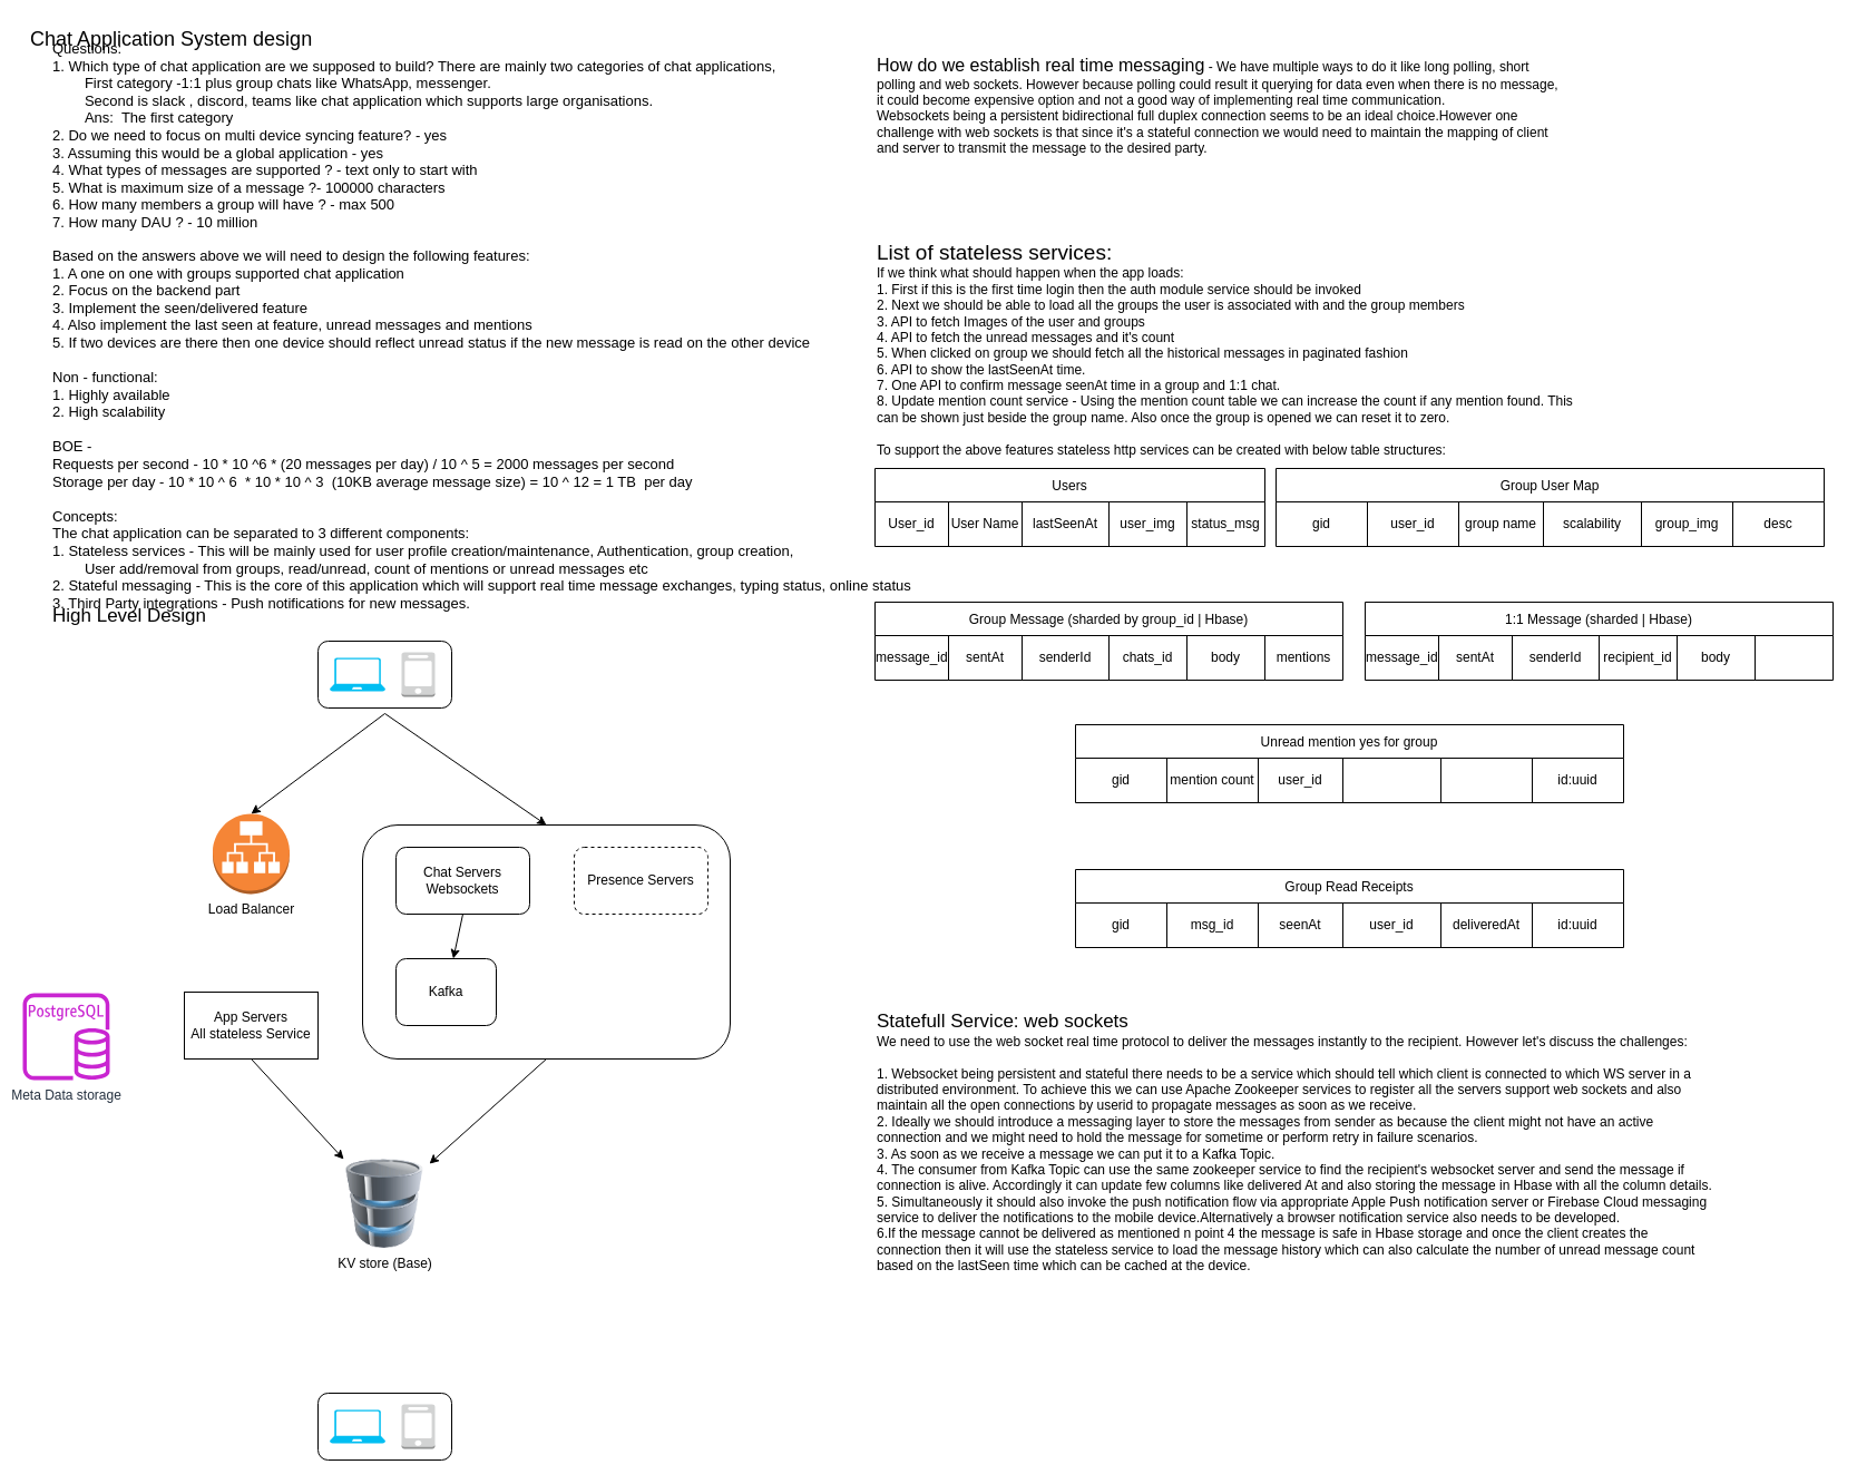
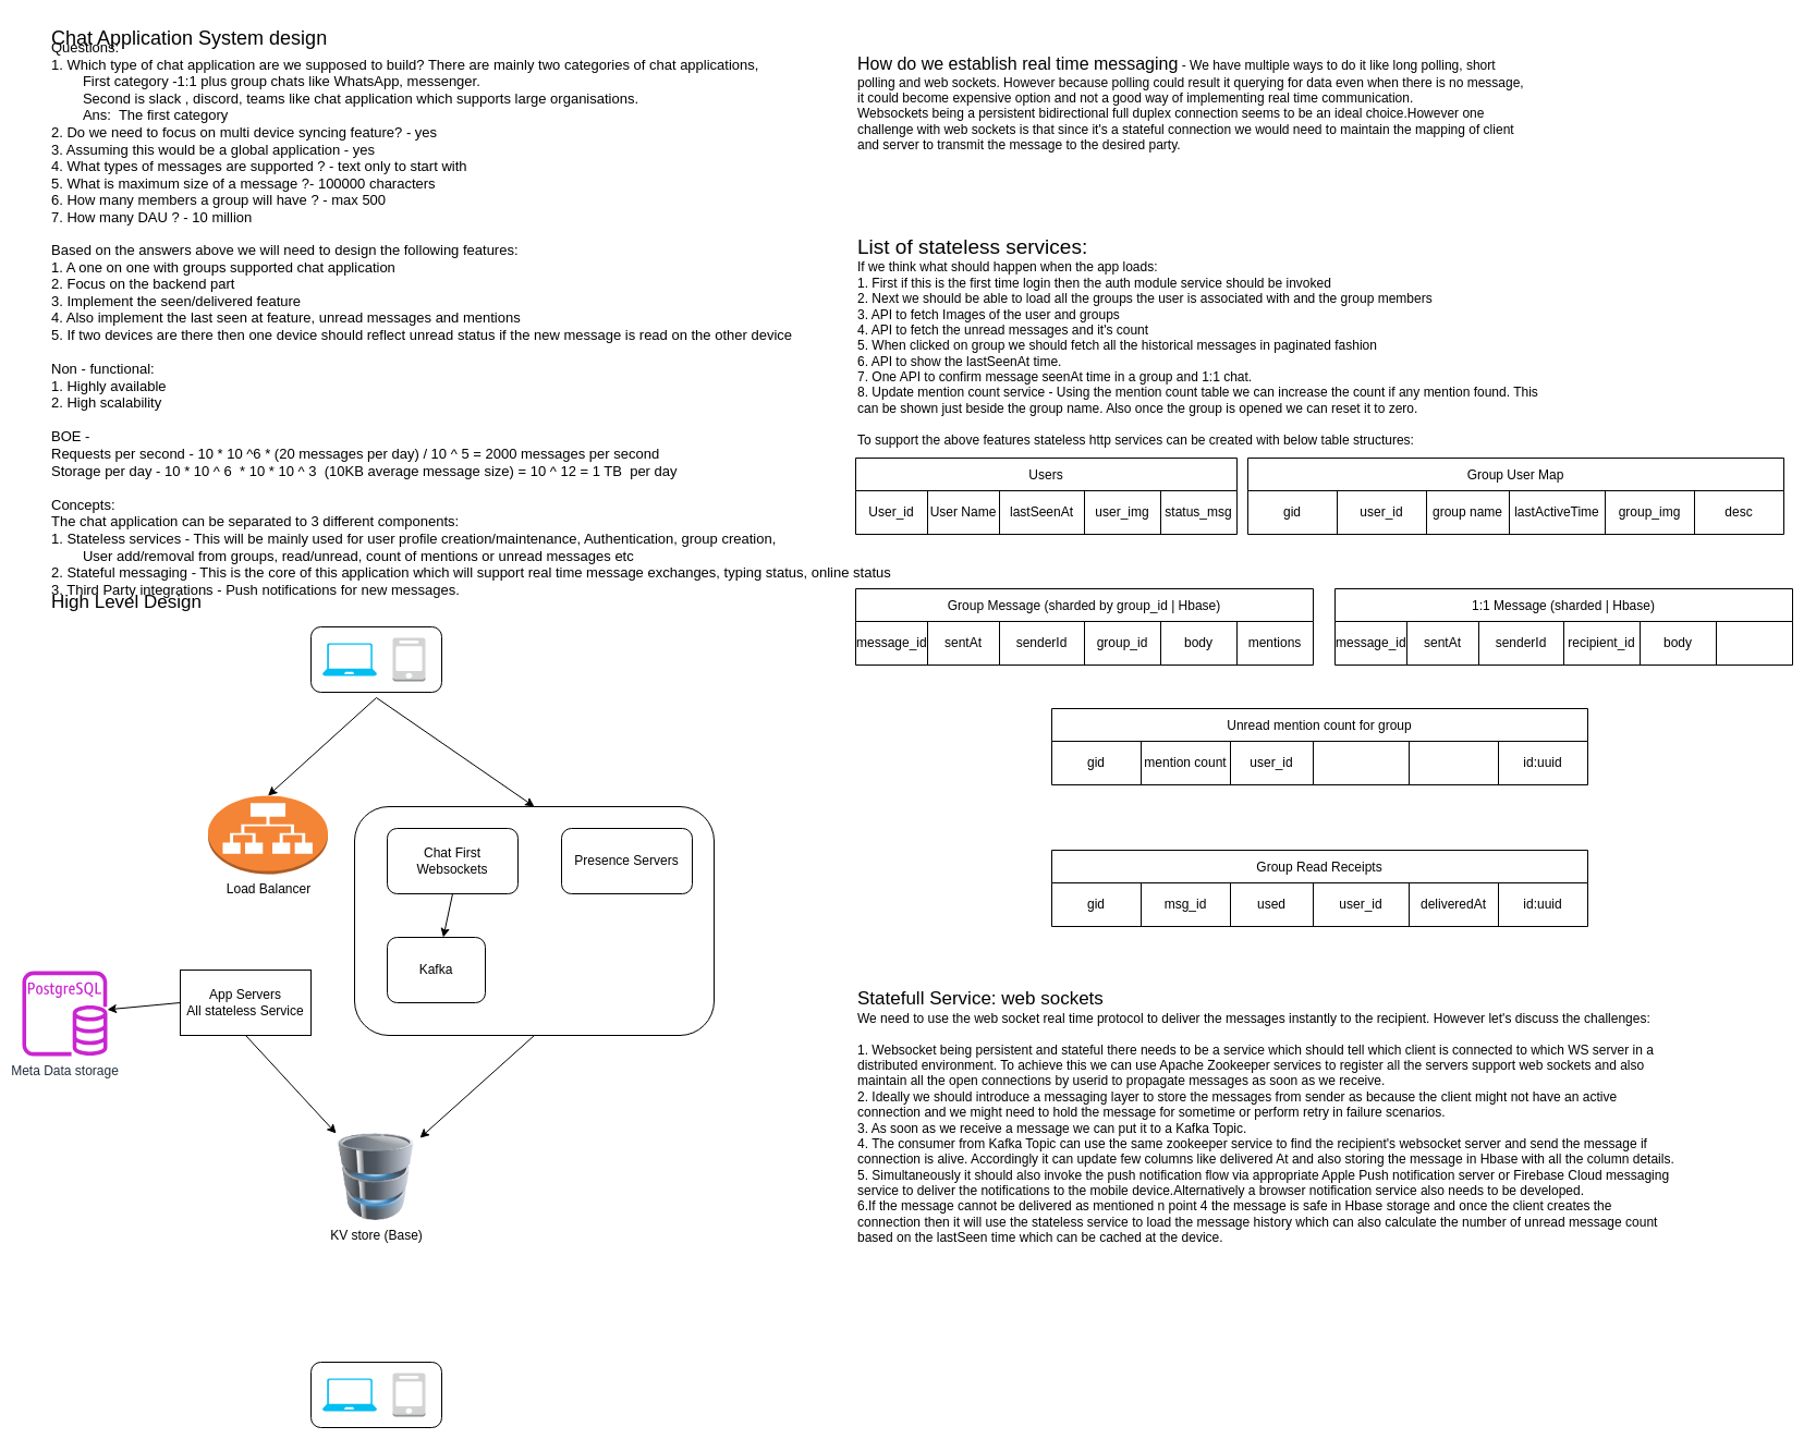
- <mxCell id="4" value="&lt;div style=&quot;&quot;&gt;&lt;font style=&quot;font-size: 18px;&quot;&gt;Chat Application System design&lt;/font&gt;&lt;/div&gt;" style="text;strokeColor=none;align=left;fillColor=none;html=1;verticalAlign=middle;whiteSpace=wrap;rounded=0;" parent="1" vertex="1"><mxGeometry x="25" y="20" width="310" height="30" as="geometry" /></mxCell>
+ <mxCell id="4" value="&lt;div style=&quot;&quot;&gt;&lt;font style=&quot;font-size: 18px;&quot;&gt;Chat Application System design&lt;/font&gt;&lt;/div&gt;" style="text;strokeColor=none;align=left;fillColor=none;html=1;verticalAlign=middle;whiteSpace=wrap;rounded=0;" parent="1" vertex="1"><mxGeometry x="45" y="20" width="310" height="30" as="geometry" /></mxCell>
- <mxCell id="30" value="scalability" style="shape=partialRectangle;html=1;whiteSpace=wrap;connectable=0;strokeColor=inherit;overflow=hidden;fillColor=none;top=0;left=0;bottom=0;right=0;pointerEvents=1;" vertex="1" parent="26"><mxGeometry x="240" width="88" height="40" as="geometry"><mxRectangle width="88" height="40" as="alternateBounds" /></mxGeometry></mxCell>
+ <mxCell id="30" value="lastActiveTime" style="shape=partialRectangle;html=1;whiteSpace=wrap;connectable=0;strokeColor=inherit;overflow=hidden;fillColor=none;top=0;left=0;bottom=0;right=0;pointerEvents=1;" vertex="1" parent="26"><mxGeometry x="240" width="88" height="40" as="geometry"><mxRectangle width="88" height="40" as="alternateBounds" /></mxGeometry></mxCell>
- <mxCell id="45" value="chats_id" style="shape=partialRectangle;html=1;whiteSpace=wrap;connectable=0;strokeColor=inherit;overflow=hidden;fillColor=none;top=0;left=0;bottom=0;right=0;pointerEvents=1;" vertex="1" parent="41"><mxGeometry x="210" width="70" height="40" as="geometry"><mxRectangle width="70" height="40" as="alternateBounds" /></mxGeometry></mxCell>
+ <mxCell id="45" value="group_id" style="shape=partialRectangle;html=1;whiteSpace=wrap;connectable=0;strokeColor=inherit;overflow=hidden;fillColor=none;top=0;left=0;bottom=0;right=0;pointerEvents=1;" vertex="1" parent="41"><mxGeometry x="210" width="70" height="40" as="geometry"><mxRectangle width="70" height="40" as="alternateBounds" /></mxGeometry></mxCell>
- <mxCell id="64" value="Unread mention yes for group" style="shape=table;startSize=30;container=1;collapsible=0;childLayout=tableLayout;" vertex="1" parent="1"><mxGeometry x="965" y="650" width="492" height="70" as="geometry" /></mxCell>
+ <mxCell id="64" value="Unread mention count for group" style="shape=table;startSize=30;container=1;collapsible=0;childLayout=tableLayout;" vertex="1" parent="1"><mxGeometry x="965" y="650" width="492" height="70" as="geometry" /></mxCell>
- <mxCell id="6" value="Load Balancer" style="outlineConnect=0;dashed=0;verticalLabelPosition=bottom;verticalAlign=top;align=center;html=1;shape=mxgraph.aws3.application_load_balancer;fillColor=#F58536;gradientColor=none;" parent="1" vertex="1"><mxGeometry x="190.5" y="730" width="69" height="72" as="geometry" /></mxCell>
+ <mxCell id="6" value="Load Balancer" style="outlineConnect=0;dashed=0;verticalLabelPosition=bottom;verticalAlign=top;align=center;html=1;shape=mxgraph.aws3.application_load_balancer;fillColor=#F58536;gradientColor=none;" parent="1" vertex="1"><mxGeometry x="190.5" y="730" width="110" height="72" as="geometry" /></mxCell>
- <mxCell id="9" value="Chat Servers&lt;div&gt;Websockets&lt;/div&gt;" style="rounded=1;whiteSpace=wrap;html=1;" parent="1" vertex="1"><mxGeometry x="355" y="760" width="120" height="60" as="geometry" /></mxCell>
+ <mxCell id="9" value="Chat First&lt;div&gt;Websockets&lt;/div&gt;" style="rounded=1;whiteSpace=wrap;html=1;" parent="1" vertex="1"><mxGeometry x="355" y="760" width="120" height="60" as="geometry" /></mxCell>
- <mxCell id="12" value="Presence Servers" style="rounded=1;whiteSpace=wrap;html=1;dashed=1;" parent="1" vertex="1"><mxGeometry x="515" y="760" width="120" height="60" as="geometry" /></mxCell>
+ <mxCell id="12" value="Presence Servers" style="rounded=1;whiteSpace=wrap;html=1;" parent="1" vertex="1"><mxGeometry x="515" y="760" width="120" height="60" as="geometry" /></mxCell>
- <mxCell id="52" value="seenAt" style="shape=partialRectangle;html=1;whiteSpace=wrap;connectable=0;strokeColor=inherit;overflow=hidden;fillColor=none;top=0;left=0;bottom=0;right=0;pointerEvents=1;" vertex="1" parent="49"><mxGeometry x="164" width="76" height="40" as="geometry"><mxRectangle width="76" height="40" as="alternateBounds" /></mxGeometry></mxCell>
+ <mxCell id="52" value="used" style="shape=partialRectangle;html=1;whiteSpace=wrap;connectable=0;strokeColor=inherit;overflow=hidden;fillColor=none;top=0;left=0;bottom=0;right=0;pointerEvents=1;" vertex="1" parent="49"><mxGeometry x="164" width="76" height="40" as="geometry"><mxRectangle width="76" height="40" as="alternateBounds" /></mxGeometry></mxCell>
+ <mxCell id="20" value="" style="edgeStyle=none;orthogonalLoop=1;jettySize=auto;html=1;rounded=0;exitX=0;exitY=0.5;exitDx=0;exitDy=0;" edge="1" parent="1" source="8" target="10"><mxGeometry width="80" relative="1" as="geometry"><mxPoint x="225" y="1030" as="sourcePoint" /><mxPoint x="305" y="1030" as="targetPoint" /><Array as="points" /></mxGeometry></mxCell>
